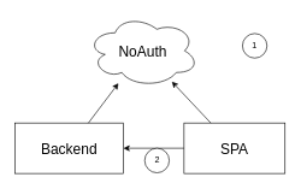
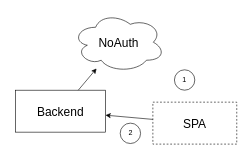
- <mxCell id="8" value="1" style="ellipse;whiteSpace=wrap;html=1;aspect=fixed;fontSize=12;" vertex="1" parent="1"><mxGeometry x="335" y="46" width="34" height="34" as="geometry" /></mxCell>
+ <mxCell id="8" value="1" style="ellipse;whiteSpace=wrap;html=1;aspect=fixed;fontSize=12;" vertex="1" parent="1"><mxGeometry x="290" y="116" width="34" height="34" as="geometry" /></mxCell>
- <mxCell id="5" value="" style="endArrow=classic;html=1;fontSize=20;" edge="1" parent="1" source="4" target="2"><mxGeometry width="50" height="50" relative="1" as="geometry"><mxPoint x="540" y="450" as="sourcePoint" /><mxPoint x="590" y="400" as="targetPoint" /></mxGeometry></mxCell>
- <mxCell id="3" value="Backend" style="rounded=0;whiteSpace=wrap;html=1;fontSize=20;" vertex="1" parent="1"><mxGeometry x="20" y="170" width="150" height="70" as="geometry" /></mxCell>
+ <mxCell id="3" value="Backend" style="rounded=0;whiteSpace=wrap;html=1;fontSize=20;" vertex="1" parent="1"><mxGeometry x="25" y="150" width="150" height="70" as="geometry" /></mxCell>
- <mxCell id="4" value="SPA" style="rounded=0;whiteSpace=wrap;html=1;fontSize=20;" vertex="1" parent="1"><mxGeometry x="254" y="170" width="140" height="70" as="geometry" /></mxCell>
+ <mxCell id="4" value="SPA" style="rounded=0;whiteSpace=wrap;html=1;fontSize=20;dashed=1;" vertex="1" parent="1"><mxGeometry x="254" y="170" width="140" height="70" as="geometry" /></mxCell>
